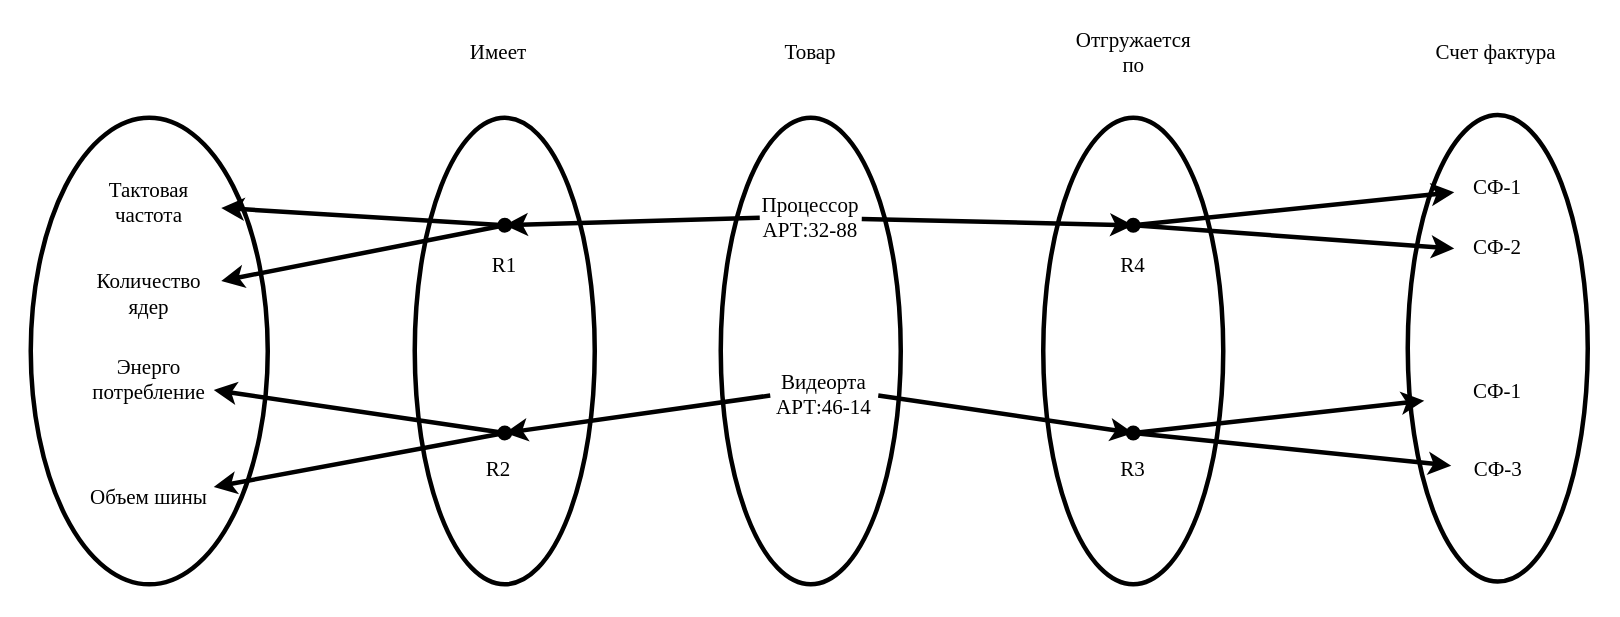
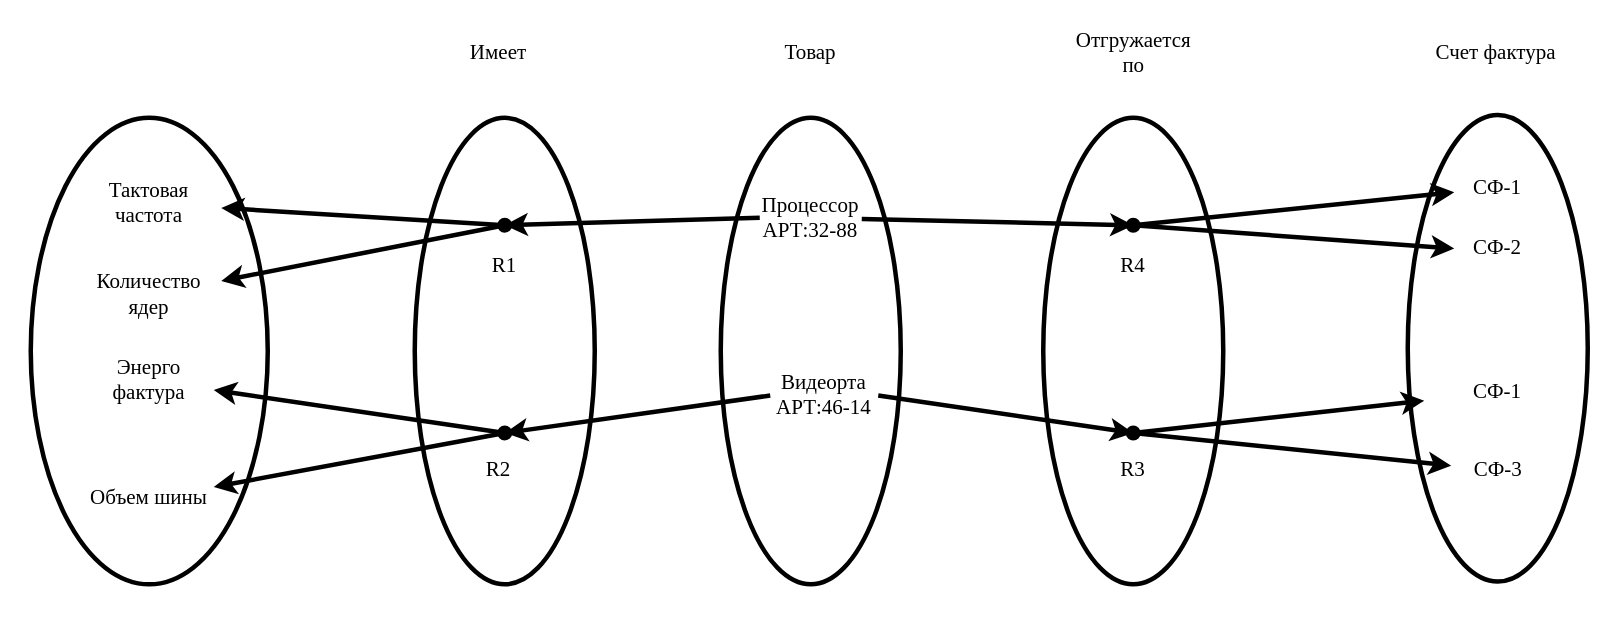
- <mxCell id="12" value="Энерго&lt;div&gt;потребление&lt;/div&gt;" style="text;html=1;align=center;verticalAlign=middle;whiteSpace=wrap;rounded=0;strokeWidth=3;fontSize=14;fontFamily=Times New Roman;labelBackgroundColor=default;" parent="1" vertex="1"><mxGeometry x="56" y="224" width="86" height="58" as="geometry" /></mxCell>
+ <mxCell id="12" value="Энерго&lt;div&gt;фактура&lt;/div&gt;" style="text;html=1;align=center;verticalAlign=middle;whiteSpace=wrap;rounded=0;strokeWidth=3;fontSize=14;fontFamily=Times New Roman;labelBackgroundColor=default;" parent="1" vertex="1"><mxGeometry x="56" y="224" width="86" height="58" as="geometry" /></mxCell>
